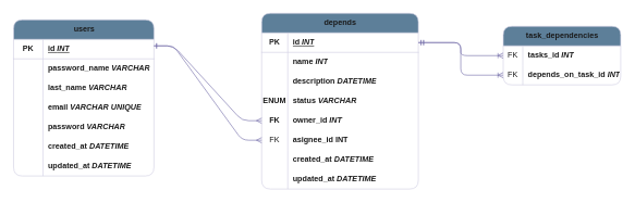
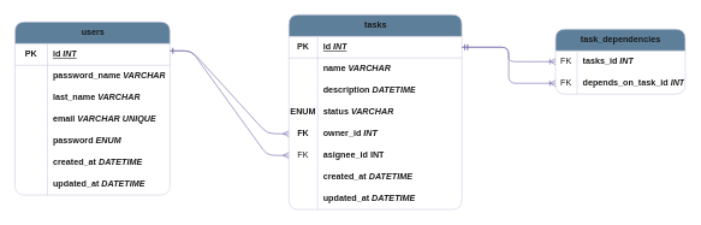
- <mxCell id="24" value="depends" style="shape=table;startSize=30;container=1;collapsible=1;childLayout=tableLayout;fixedRows=1;rowLines=0;fontStyle=1;align=center;resizeLast=1;html=1;fillColor=#5D7F99;fontColor=#1A1A1A;strokeColor=#D0CEE2;swimlaneLine=1;rounded=1;labelBackgroundColor=none;" parent="1" vertex="1"><mxGeometry x="400" y="20" width="240" height="270" as="geometry" /></mxCell>
+ <mxCell id="24" value="tasks" style="shape=table;startSize=30;container=1;collapsible=1;childLayout=tableLayout;fixedRows=1;rowLines=0;fontStyle=1;align=center;resizeLast=1;html=1;fillColor=#5D7F99;fontColor=#1A1A1A;strokeColor=#D0CEE2;swimlaneLine=1;rounded=1;labelBackgroundColor=none;" parent="1" vertex="1"><mxGeometry x="400" y="20" width="240" height="270" as="geometry" /></mxCell>
- <mxCell id="30" value="&lt;b&gt;name &lt;i&gt;INT&lt;/i&gt;&lt;/b&gt;" style="shape=partialRectangle;connectable=0;fillColor=none;top=0;left=0;bottom=0;right=0;align=left;spacingLeft=6;overflow=hidden;whiteSpace=wrap;html=1;labelBackgroundColor=none;strokeColor=#D0CEE2;fontColor=#1A1A1A;rounded=1;" parent="28" vertex="1"><mxGeometry x="40" width="200" height="30" as="geometry"><mxRectangle width="200" height="30" as="alternateBounds" /></mxGeometry></mxCell>
+ <mxCell id="30" value="&lt;b&gt;name &lt;i&gt;VARCHAR&lt;/i&gt;&lt;/b&gt;" style="shape=partialRectangle;connectable=0;fillColor=none;top=0;left=0;bottom=0;right=0;align=left;spacingLeft=6;overflow=hidden;whiteSpace=wrap;html=1;labelBackgroundColor=none;strokeColor=#D0CEE2;fontColor=#1A1A1A;rounded=1;" parent="28" vertex="1"><mxGeometry x="40" width="200" height="30" as="geometry"><mxRectangle width="200" height="30" as="alternateBounds" /></mxGeometry></mxCell>
- <mxCell id="17" value="&lt;b&gt;password &lt;i&gt;VARCHAR&lt;/i&gt;&lt;/b&gt;" style="shape=partialRectangle;connectable=0;top=0;left=0;bottom=0;right=0;align=left;spacingLeft=6;overflow=hidden;whiteSpace=wrap;html=1;fillColor=none;labelBackgroundColor=none;strokeColor=#D0CEE2;fontColor=#1A1A1A;rounded=1;" parent="15" vertex="1"><mxGeometry x="45" width="170" height="30" as="geometry"><mxRectangle width="170" height="30" as="alternateBounds" /></mxGeometry></mxCell>
+ <mxCell id="17" value="&lt;b&gt;password &lt;i&gt;ENUM&lt;/i&gt;&lt;/b&gt;" style="shape=partialRectangle;connectable=0;top=0;left=0;bottom=0;right=0;align=left;spacingLeft=6;overflow=hidden;whiteSpace=wrap;html=1;fillColor=none;labelBackgroundColor=none;strokeColor=#D0CEE2;fontColor=#1A1A1A;rounded=1;" parent="15" vertex="1"><mxGeometry x="45" width="170" height="30" as="geometry"><mxRectangle width="170" height="30" as="alternateBounds" /></mxGeometry></mxCell>
